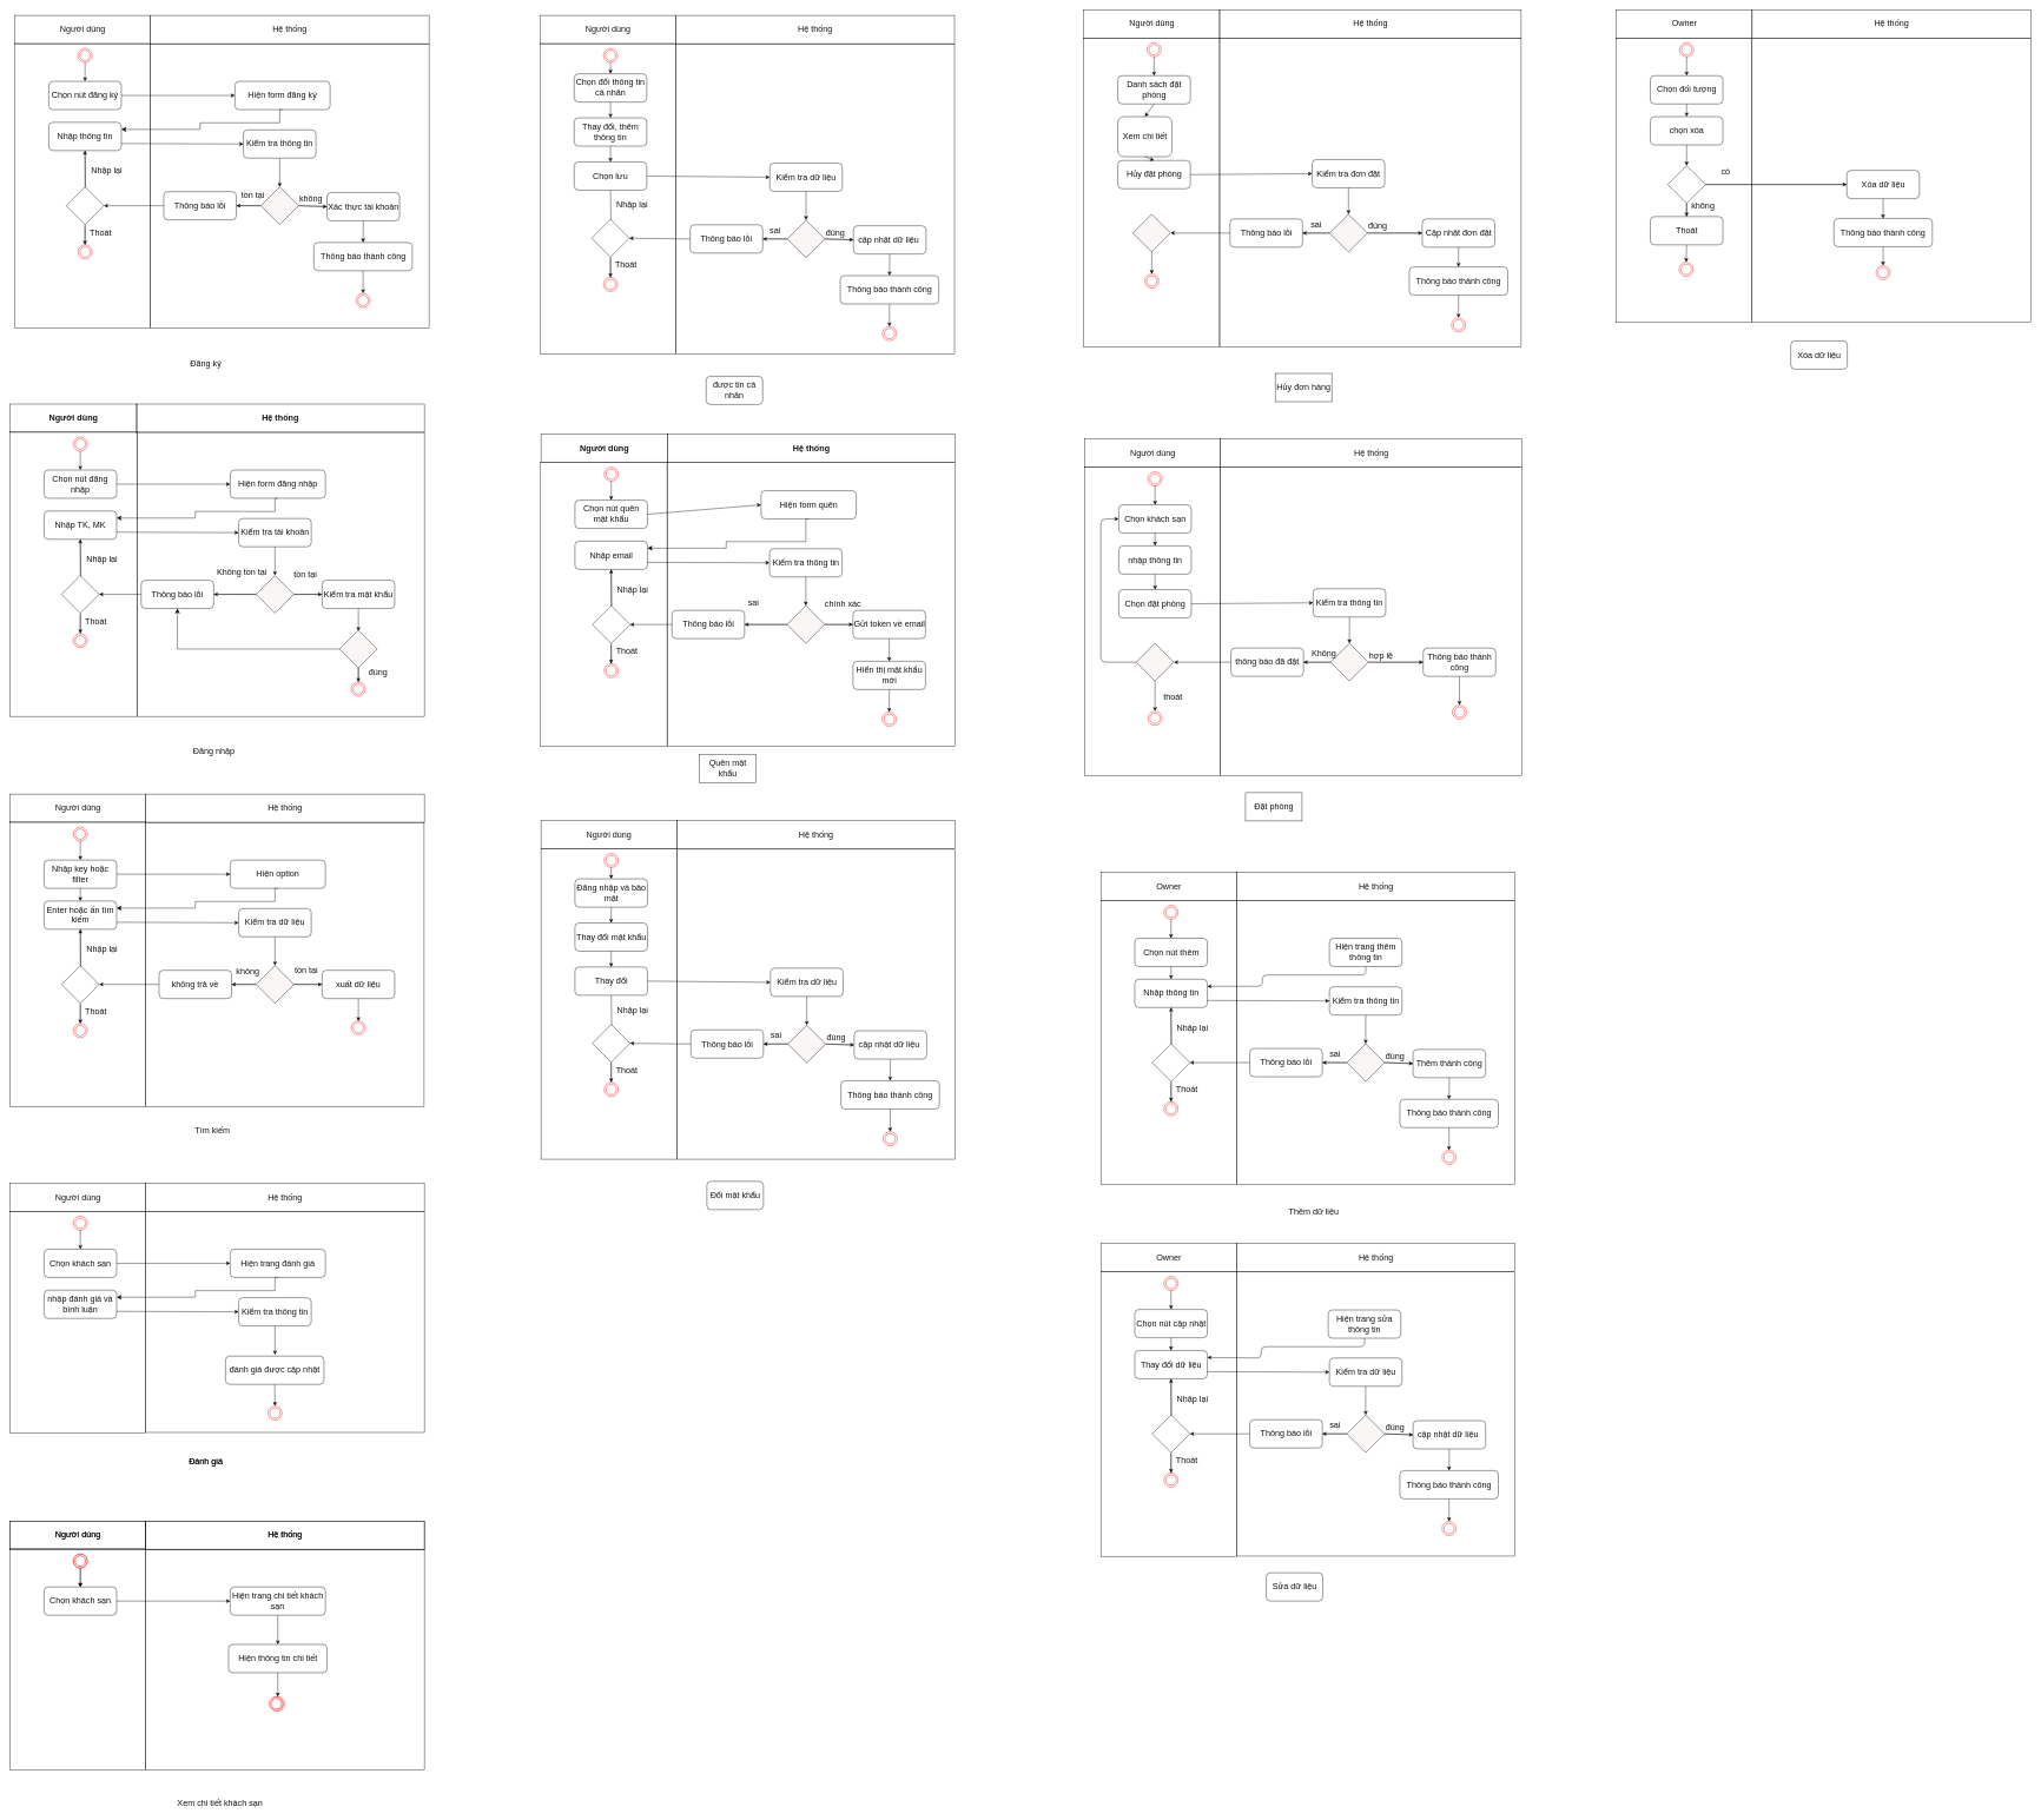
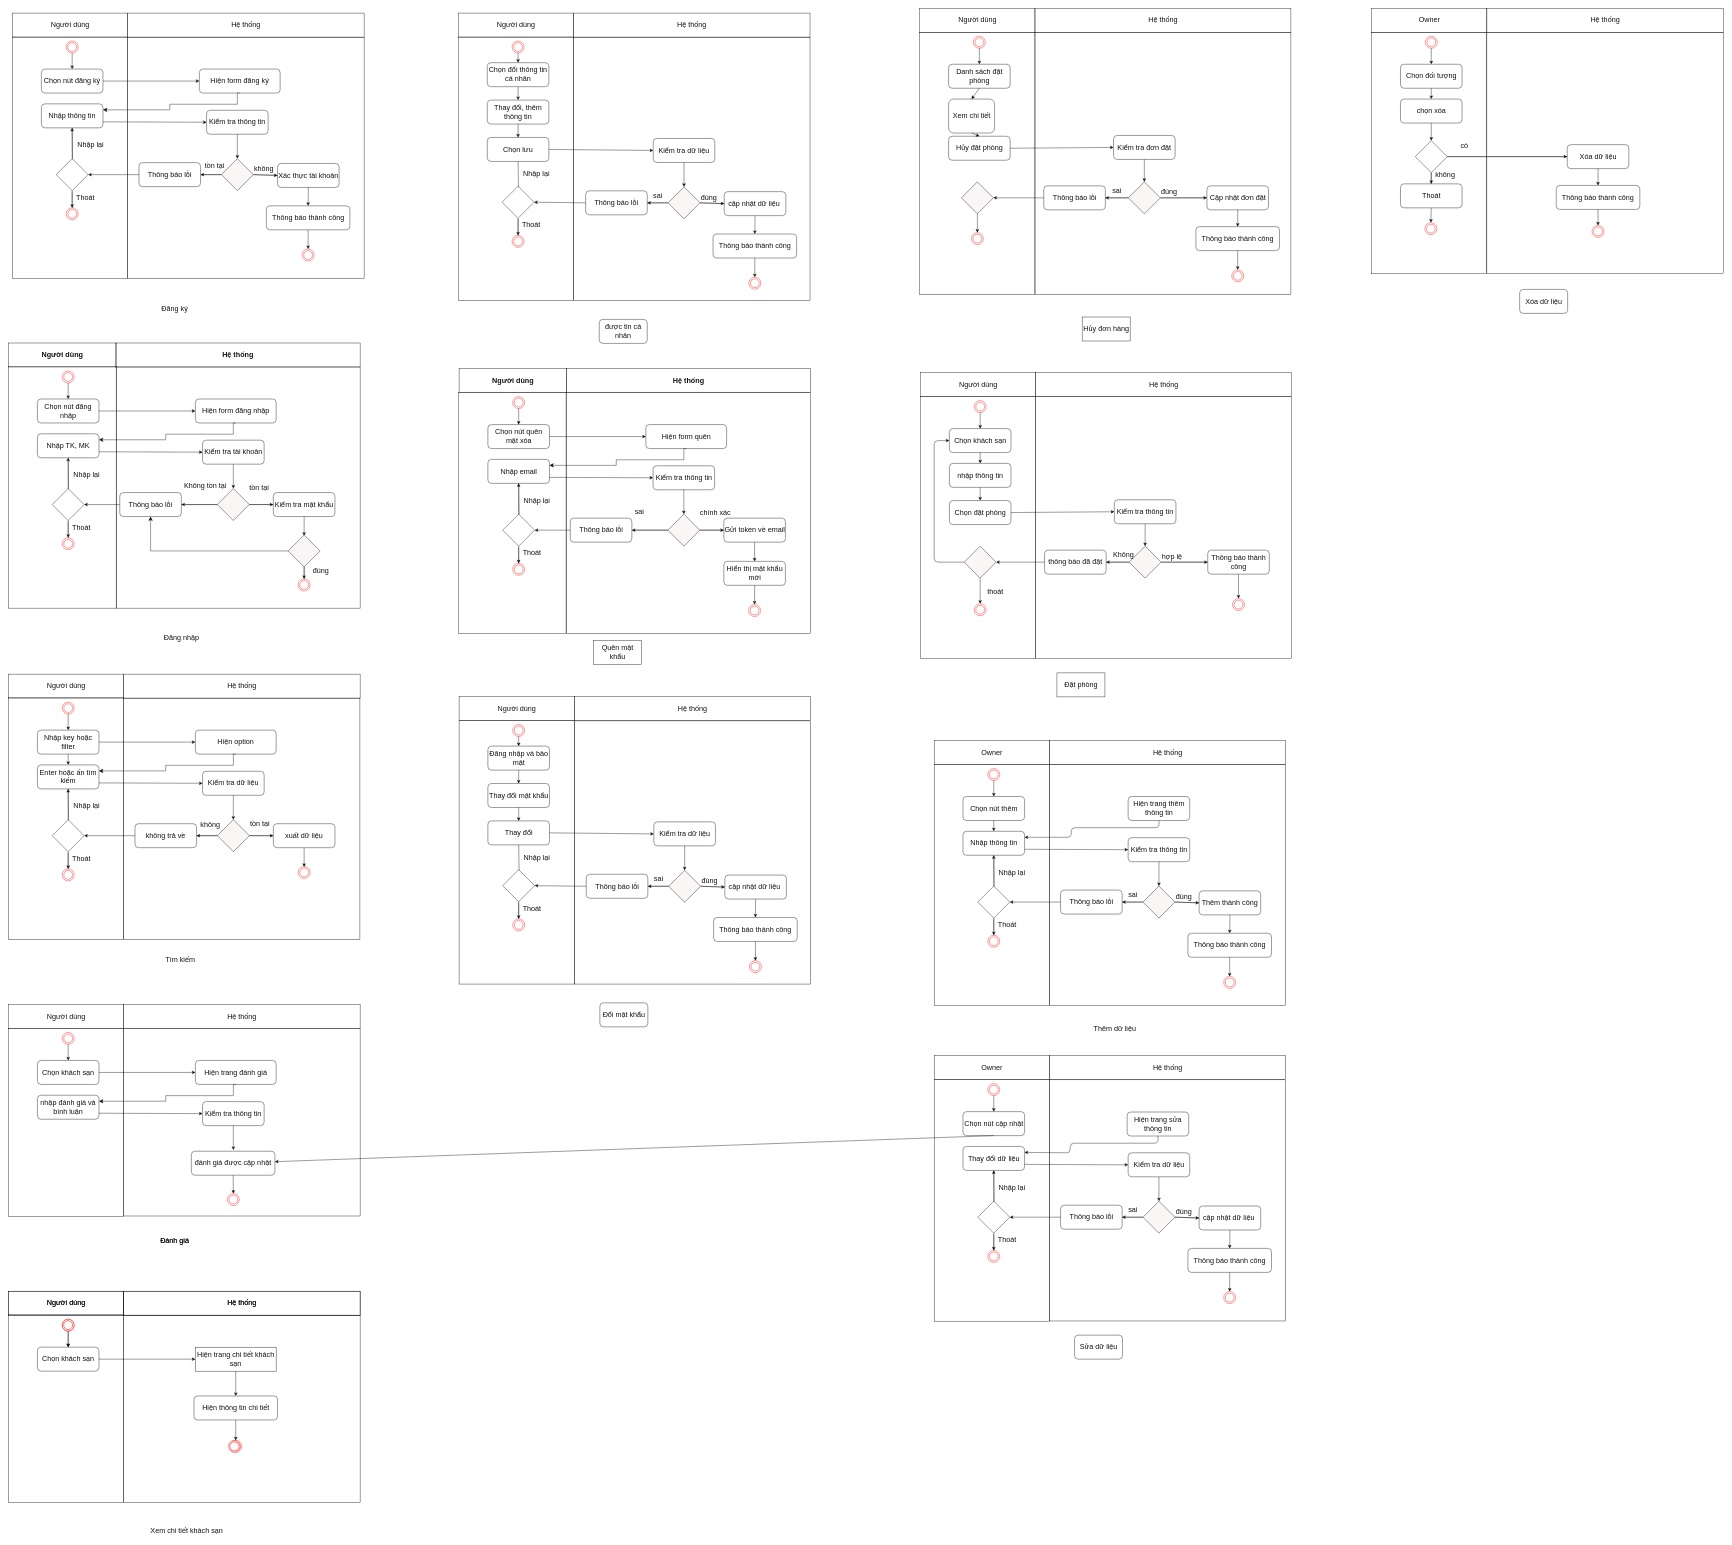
- <mxCell id="232" value="&lt;font style=&quot;font-size: 18px;&quot; color=&quot;#121212&quot;&gt;Hiện form quên&lt;/font&gt;" style="rounded=1;whiteSpace=wrap;html=1;fillColor=none;fontColor=#ffffff;strokeColor=#080808;" parent="1" vertex="1"><mxGeometry x="1614.5" y="1041" width="202" height="60" as="geometry" /></mxCell>
+ <mxCell id="232" value="&lt;font style=&quot;font-size: 18px;&quot; color=&quot;#121212&quot;&gt;Hiện form quên&lt;/font&gt;" style="rounded=1;whiteSpace=wrap;html=1;fillColor=none;fontColor=#ffffff;strokeColor=#080808;" parent="1" vertex="1"><mxGeometry x="1614.5" y="1061" width="202" height="60" as="geometry" /></mxCell>
- <mxCell id="226" value="&lt;font style=&quot;font-size: 18px;&quot; color=&quot;#121212&quot;&gt;Chọn nút quên mật khẩu&lt;/font&gt;" style="rounded=1;whiteSpace=wrap;html=1;fillColor=none;fontColor=#ffffff;strokeColor=#080808;" parent="1" vertex="1"><mxGeometry x="1219.5" y="1061" width="154" height="60" as="geometry" /></mxCell>
+ <mxCell id="226" value="&lt;font style=&quot;font-size: 18px;&quot; color=&quot;#121212&quot;&gt;Chọn nút quên mật xóa&lt;/font&gt;" style="rounded=1;whiteSpace=wrap;html=1;fillColor=none;fontColor=#ffffff;strokeColor=#080808;" parent="1" vertex="1"><mxGeometry x="1219.5" y="1061" width="154" height="60" as="geometry" /></mxCell>
- <mxCell id="198" value="" style="endArrow=classic;html=1;strokeColor=#080808;fontSize=18;fontColor=#121212;entryX=0.5;entryY=0;entryDx=0;entryDy=0;exitX=0.5;exitY=1;exitDx=0;exitDy=0;" parent="1" source="170" target="172" edge="1"><mxGeometry width="50" height="50" relative="1" as="geometry"><mxPoint x="2571.5" y="2819" as="sourcePoint" /><mxPoint x="2812.5" y="2819" as="targetPoint" /></mxGeometry></mxCell>
+ <mxCell id="198" value="" style="endArrow=classic;html=1;strokeColor=#080808;fontSize=18;fontColor=#121212;exitX=0.5;exitY=1;exitDx=0;exitDy=0;" parent="1" source="170" target="6" edge="1"><mxGeometry width="50" height="50" relative="1" as="geometry"><mxPoint x="2571.5" y="2819" as="sourcePoint" /><mxPoint x="2812.5" y="2819" as="targetPoint" /></mxGeometry></mxCell>
- <mxCell id="92" value="&lt;font color=&quot;#121212&quot;&gt;&lt;span style=&quot;font-size: 18px&quot;&gt;Hiện trang chi tiết khách sạn&lt;/span&gt;&lt;/font&gt;" style="rounded=1;whiteSpace=wrap;html=1;fillColor=none;fontColor=#ffffff;strokeColor=#080808;" parent="1" vertex="1"><mxGeometry x="488" y="3368" width="202" height="60" as="geometry" /></mxCell>
+ <mxCell id="92" value="&lt;font color=&quot;#121212&quot;&gt;&lt;span style=&quot;font-size: 18px&quot;&gt;Hiện trang chi tiết khách sạn&lt;/span&gt;&lt;/font&gt;" style="whiteSpace=wrap;html=1;fillColor=none;fontColor=#ffffff;strokeColor=#080808;rounded=0;" parent="1" vertex="1"><mxGeometry x="488" y="3368" width="202" height="60" as="geometry" /></mxCell>
